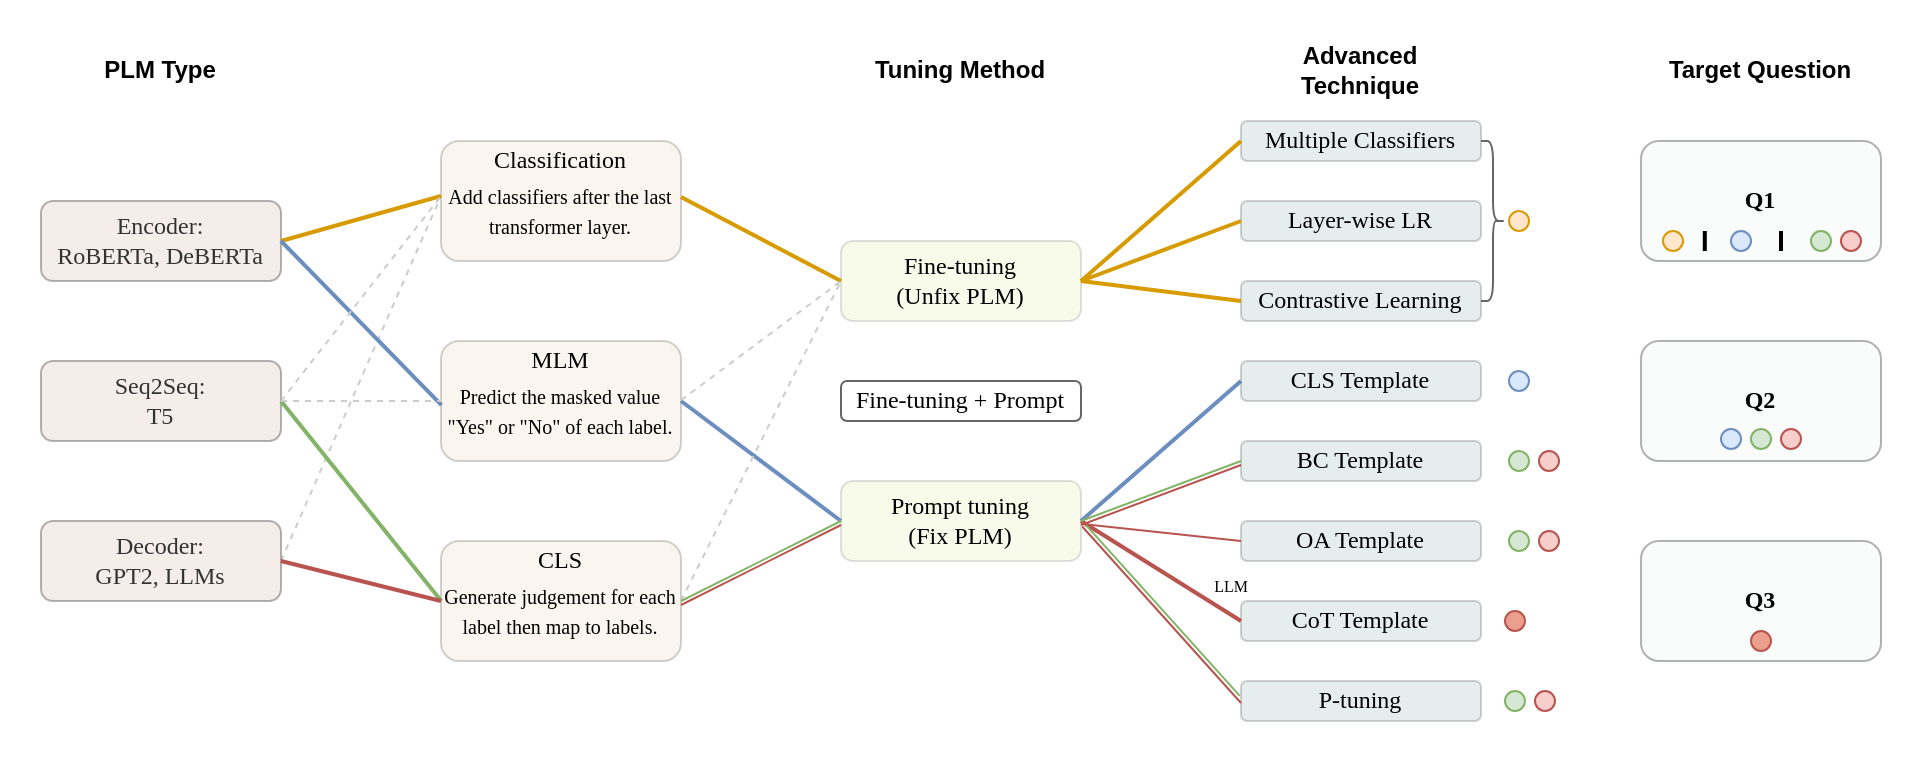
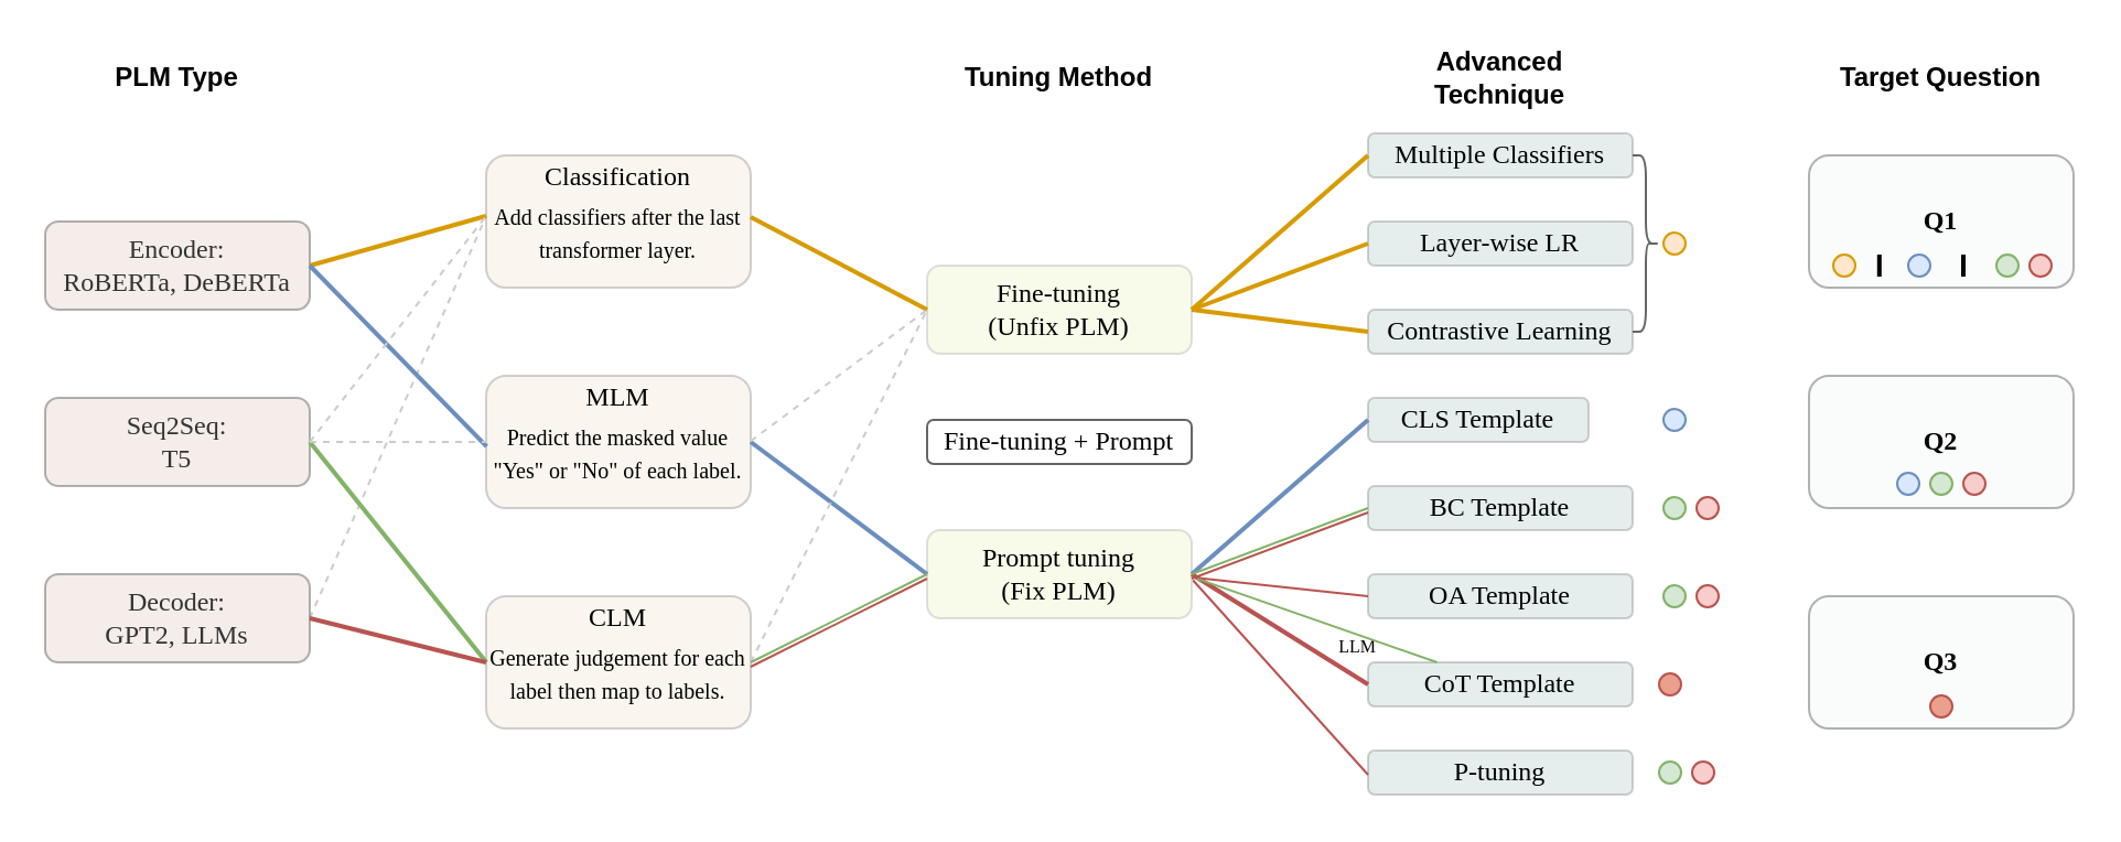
- <mxCell id="25" value="&lt;font face=&quot;Times New Roman&quot;&gt;CLS Template&lt;/font&gt;" style="rounded=1;whiteSpace=wrap;html=1;fillColor=#aac2c4;strokeColor=#666666;opacity=30;" parent="1" vertex="1"><mxGeometry x="620" y="180" width="120" height="20" as="geometry" /></mxCell>
+ <mxCell id="25" value="&lt;font face=&quot;Times New Roman&quot;&gt;CLS Template&lt;/font&gt;" style="rounded=1;whiteSpace=wrap;html=1;fillColor=#aac2c4;strokeColor=#666666;opacity=30;" parent="1" vertex="1"><mxGeometry x="620" y="180" width="100" height="20" as="geometry" /></mxCell>
- <mxCell id="19" value="&lt;font face=&quot;Times New Roman&quot;&gt;CLS&lt;/font&gt;" style="text;html=1;strokeColor=none;fillColor=none;align=center;verticalAlign=middle;whiteSpace=wrap;rounded=0;" parent="1" vertex="1"><mxGeometry x="220" y="270" width="120" height="20" as="geometry" /></mxCell>
+ <mxCell id="19" value="&lt;font face=&quot;Times New Roman&quot;&gt;CLM&lt;/font&gt;" style="text;html=1;strokeColor=none;fillColor=none;align=center;verticalAlign=middle;whiteSpace=wrap;rounded=0;" parent="1" vertex="1"><mxGeometry x="220" y="270" width="120" height="20" as="geometry" /></mxCell>
- <mxCell id="54" value="" style="endArrow=none;html=1;strokeColor=#82b366;fillColor=#d5e8d4;strokeWidth=1;rounded=0;exitX=1.021;exitY=0.552;exitDx=0;exitDy=0;entryX=-0.005;entryY=0.372;entryDx=0;entryDy=0;exitPerimeter=0;entryPerimeter=0;" parent="1" source="16" target="29" edge="1"><mxGeometry width="50" height="50" relative="1" as="geometry"><mxPoint x="540" y="340" as="sourcePoint" /><mxPoint x="620" y="350" as="targetPoint" /></mxGeometry></mxCell>
+ <mxCell id="54" value="" style="endArrow=none;html=1;strokeColor=#82b366;fillColor=#d5e8d4;strokeWidth=1;rounded=0;exitX=1.021;exitY=0.552;exitDx=0;exitDy=0;exitPerimeter=0;" parent="1" source="16" target="28" edge="1"><mxGeometry width="50" height="50" relative="1" as="geometry"><mxPoint x="540" y="340" as="sourcePoint" /><mxPoint x="620" y="350" as="targetPoint" /></mxGeometry></mxCell>
